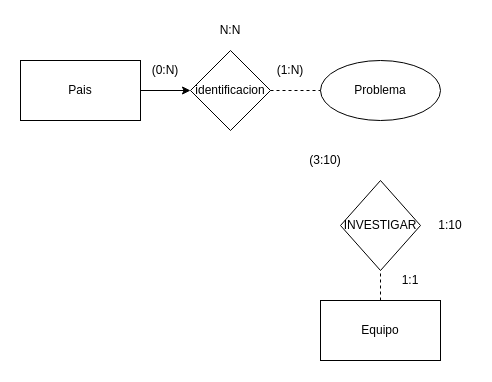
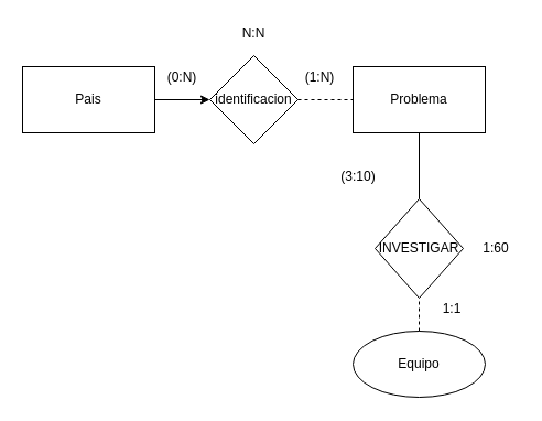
- <mxCell id="3" value="Problema" style="ellipse;whiteSpace=wrap;html=1;" vertex="1" parent="1"><mxGeometry x="320" y="60" width="120" height="60" as="geometry" /></mxCell>
+ <mxCell id="3" value="Problema" style="rounded=0;whiteSpace=wrap;html=1;" vertex="1" parent="1"><mxGeometry x="320" y="60" width="120" height="60" as="geometry" /></mxCell>
+ <mxCell id="11" value="" style="endArrow=none;html=1;entryX=0.5;entryY=1;entryDx=0;entryDy=0;exitX=0.5;exitY=0;exitDx=0;exitDy=0;" edge="1" parent="1" source="10" target="3"><mxGeometry width="50" height="50" relative="1" as="geometry"><mxPoint x="380" y="170" as="sourcePoint" /><mxPoint x="280" y="160" as="targetPoint" /></mxGeometry></mxCell>
- <mxCell id="16" value="1:10" style="text;html=1;strokeColor=none;fillColor=none;align=center;verticalAlign=middle;whiteSpace=wrap;rounded=0;" vertex="1" parent="1"><mxGeometry x="430" y="215" width="40" height="20" as="geometry" /></mxCell>
+ <mxCell id="16" value="1:60" style="text;html=1;strokeColor=none;fillColor=none;align=center;verticalAlign=middle;whiteSpace=wrap;rounded=0;" vertex="1" parent="1"><mxGeometry x="430" y="215" width="40" height="20" as="geometry" /></mxCell>
- <mxCell id="4" value="Equipo" style="rounded=0;whiteSpace=wrap;html=1;" vertex="1" parent="1"><mxGeometry x="320" y="300" width="120" height="60" as="geometry" /></mxCell>
+ <mxCell id="4" value="Equipo" style="ellipse;whiteSpace=wrap;html=1;" vertex="1" parent="1"><mxGeometry x="320" y="300" width="120" height="60" as="geometry" /></mxCell>
